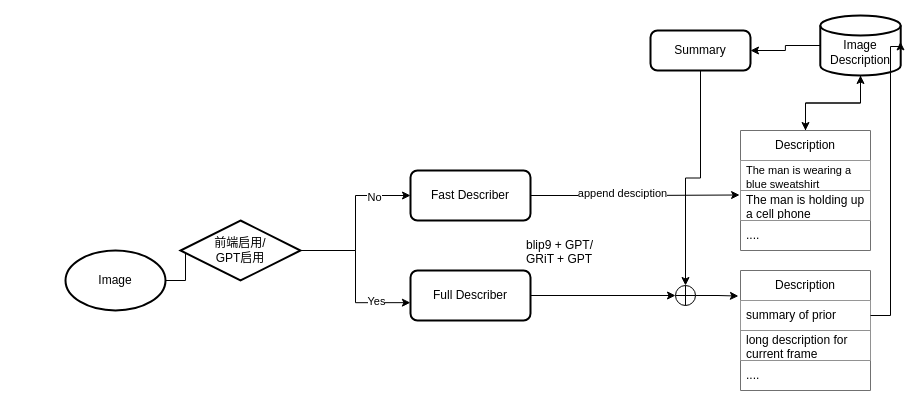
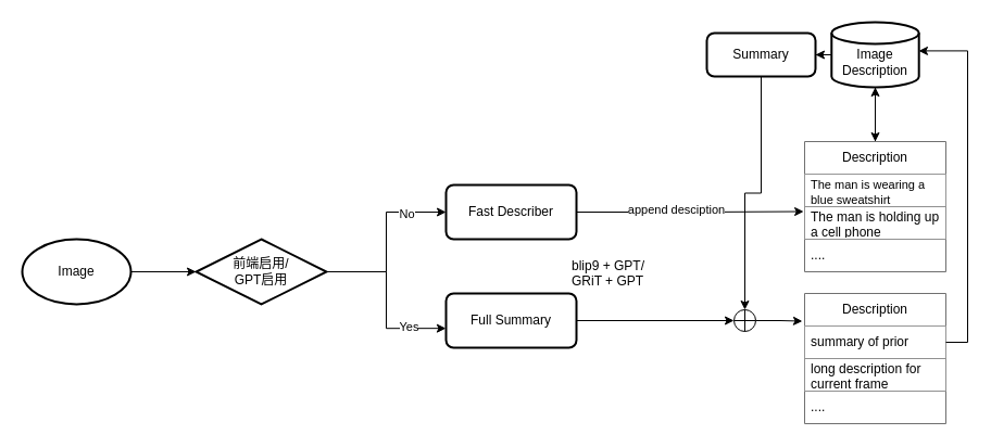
- <mxCell id="21" value="&lt;br&gt;Image&lt;br&gt;Description" style="strokeWidth=2;html=1;shape=mxgraph.flowchart.database;whiteSpace=wrap;" vertex="1" parent="1"><mxGeometry x="819.79" y="15" width="80.41" height="60" as="geometry" /></mxCell>
+ <mxCell id="21" value="&lt;br&gt;Image&lt;br&gt;Description" style="strokeWidth=2;html=1;shape=mxgraph.flowchart.database;whiteSpace=wrap;" vertex="1" parent="1"><mxGeometry x="764.79" y="20" width="80.41" height="60" as="geometry" /></mxCell>
- <mxCell id="3" value="Image" style="strokeWidth=2;html=1;shape=mxgraph.flowchart.start_1;whiteSpace=wrap;" vertex="1" parent="1"><mxGeometry x="65" y="250" width="100" height="60" as="geometry" /></mxCell>
+ <mxCell id="3" value="Image" style="strokeWidth=2;html=1;shape=mxgraph.flowchart.start_1;whiteSpace=wrap;" vertex="1" parent="1"><mxGeometry x="20" y="220" width="100" height="60" as="geometry" /></mxCell>
- <mxCell id="13" value="Full Describer" style="rounded=1;whiteSpace=wrap;html=1;absoluteArcSize=1;arcSize=14;strokeWidth=2;" vertex="1" parent="1"><mxGeometry x="410" y="270" width="120" height="50" as="geometry" /></mxCell>
+ <mxCell id="13" value="Full Summary" style="rounded=1;whiteSpace=wrap;html=1;absoluteArcSize=1;arcSize=14;strokeWidth=2;" vertex="1" parent="1"><mxGeometry x="410" y="270" width="120" height="50" as="geometry" /></mxCell>
